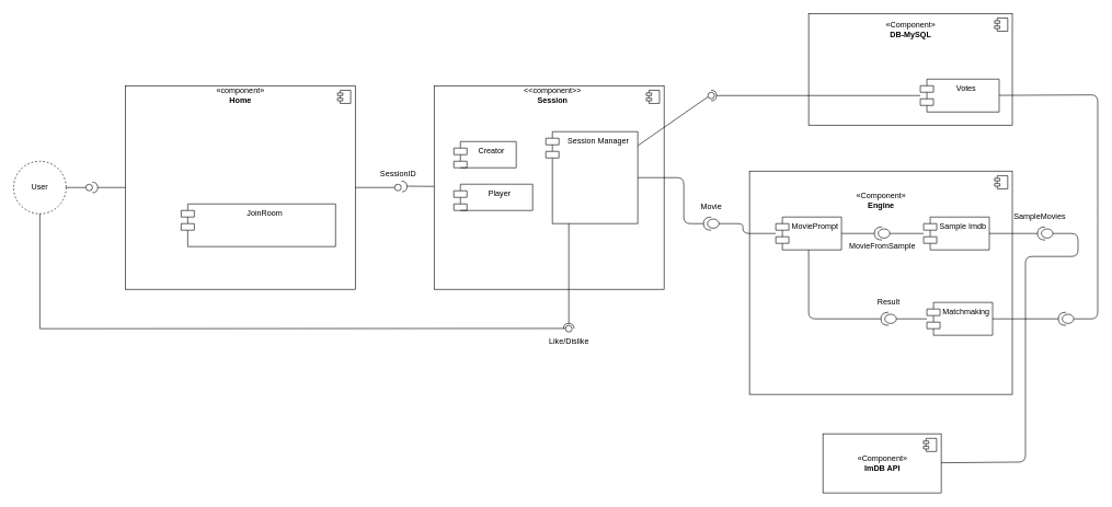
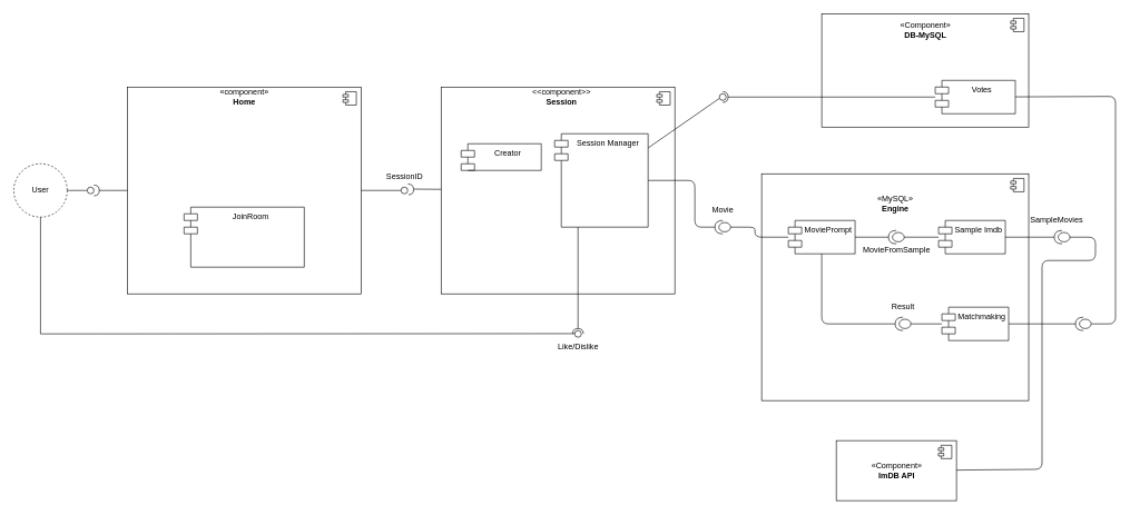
- <mxCell id="24" value="Creator" style="shape=module;align=left;spacingLeft=20;align=center;verticalAlign=top;" vertex="1" parent="1"><mxGeometry x="690" y="215" width="95" height="40" as="geometry" /></mxCell>
+ <mxCell id="24" value="Creator" style="shape=module;align=left;spacingLeft=20;align=center;verticalAlign=top;" vertex="1" parent="1"><mxGeometry x="690" y="215" width="120" height="40" as="geometry" /></mxCell>
- <mxCell id="25" value="Player&#10;" style="shape=module;align=left;spacingLeft=20;align=center;verticalAlign=top;" vertex="1" parent="1"><mxGeometry x="690" y="280" width="120" height="40" as="geometry" /></mxCell>
- <mxCell id="15" value="«Component»&lt;br&gt;&lt;b&gt;Engine&lt;br&gt;&lt;/b&gt;" style="html=1;dropTarget=0;spacingTop=-250;" vertex="1" parent="1"><mxGeometry x="1140" y="260" width="400" height="340" as="geometry" /></mxCell>
+ <mxCell id="15" value="«MySQL»&lt;br&gt;&lt;b&gt;Engine&lt;br&gt;&lt;/b&gt;" style="html=1;dropTarget=0;spacingTop=-250;" vertex="1" parent="1"><mxGeometry x="1140" y="260" width="400" height="340" as="geometry" /></mxCell>
- <mxCell id="9" value="JoinRoom" style="shape=module;align=left;spacingLeft=20;align=center;verticalAlign=top;" vertex="1" parent="1"><mxGeometry x="275" y="310" width="235" height="65" as="geometry" /></mxCell>
+ <mxCell id="9" value="JoinRoom" style="shape=module;align=left;spacingLeft=20;align=center;verticalAlign=top;" vertex="1" parent="1"><mxGeometry x="275" y="310" width="180" height="90" as="geometry" /></mxCell>
